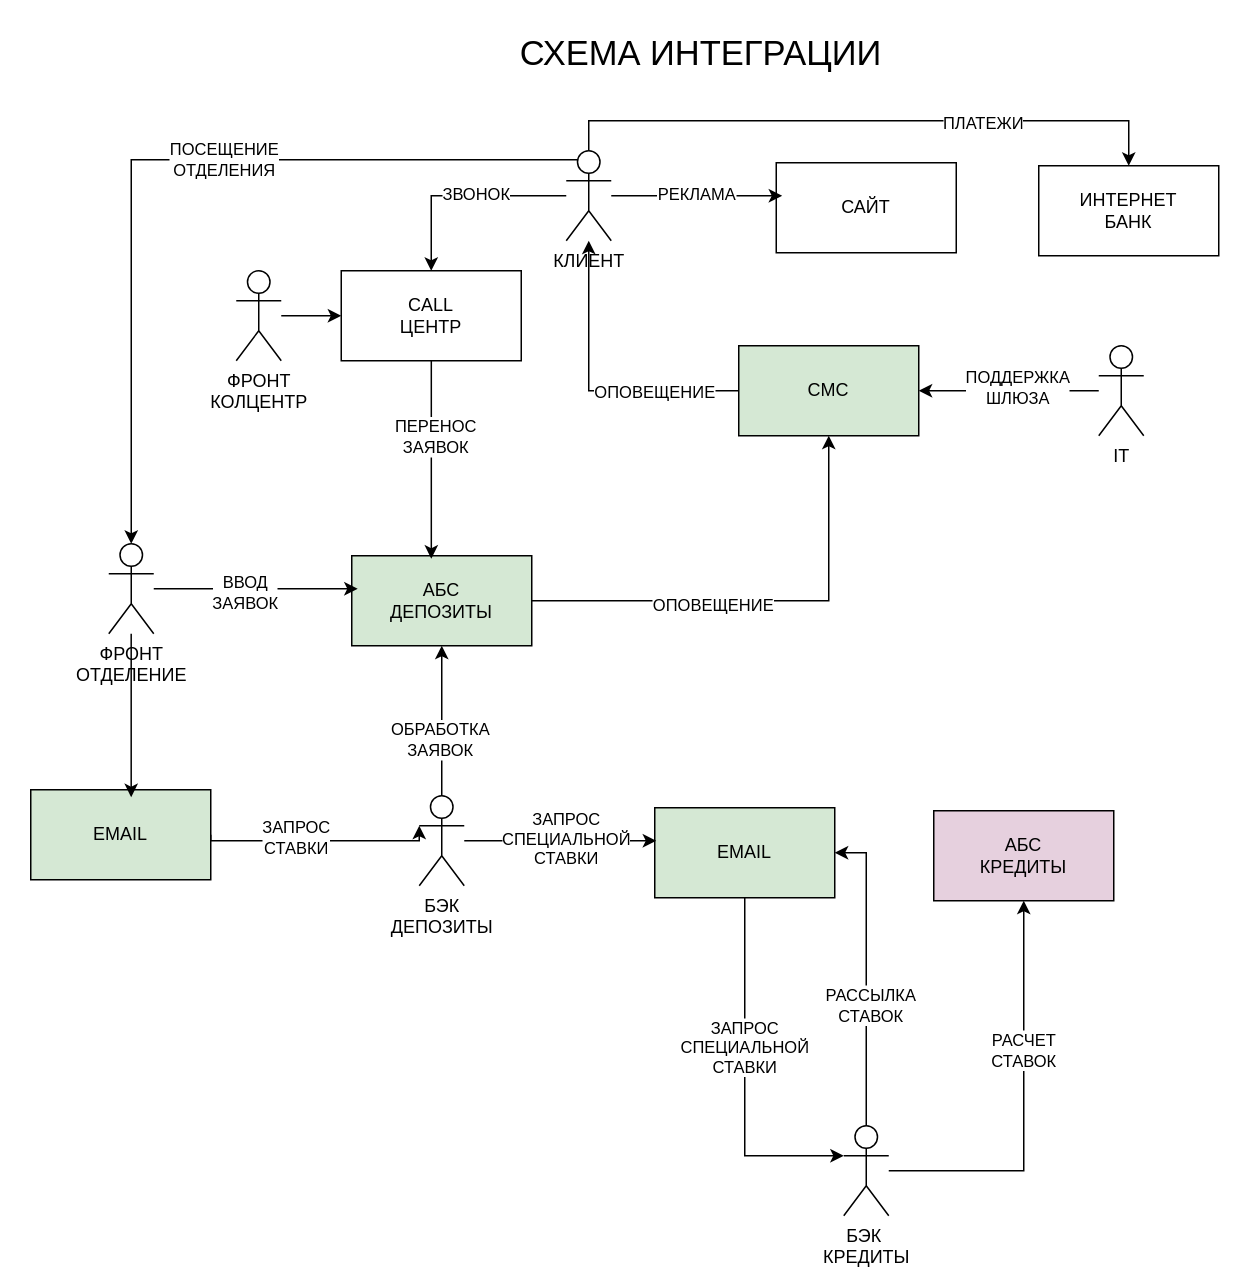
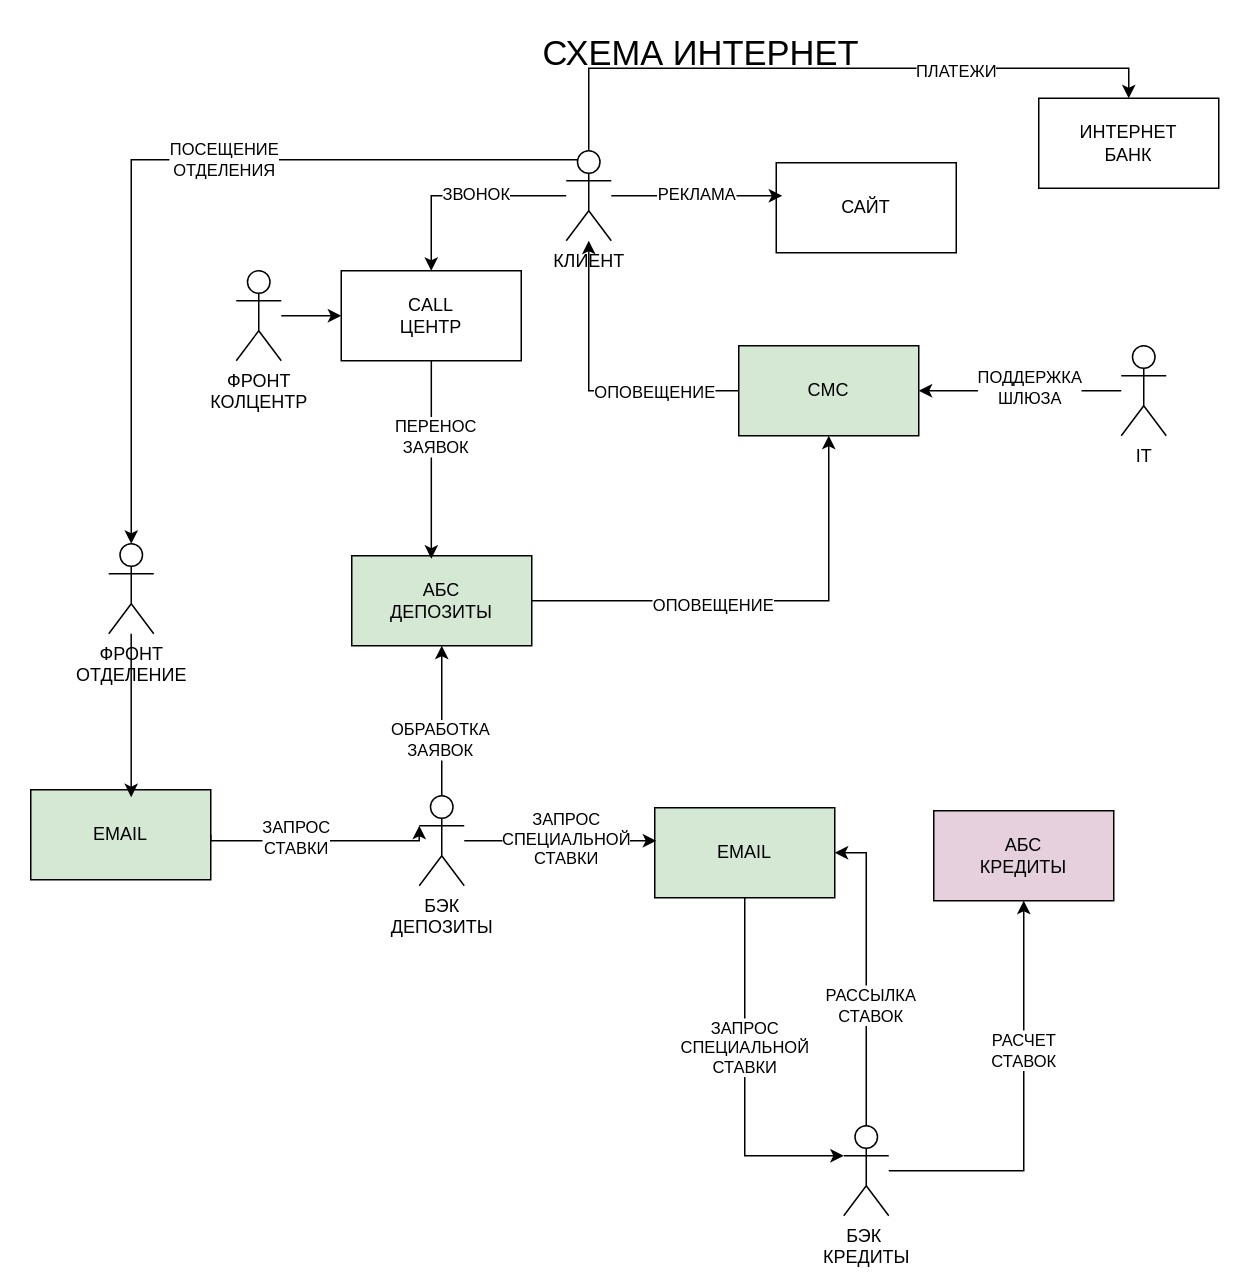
- <mxCell id="45" value="СХЕМА ИНТЕГРАЦИИ" style="text;html=1;align=center;verticalAlign=middle;whiteSpace=wrap;rounded=0;fontSize=23;" vertex="1" parent="1"><mxGeometry x="297" y="20" width="340" height="30" as="geometry" /></mxCell>
+ <mxCell id="45" value="СХЕМА ИНТЕРНЕТ" style="text;html=1;align=center;verticalAlign=middle;whiteSpace=wrap;rounded=0;fontSize=23;" vertex="1" parent="1"><mxGeometry x="297" y="20" width="340" height="30" as="geometry" /></mxCell>
- <mxCell id="41" value="ИНТЕРНЕТ&lt;div&gt;БАНК&lt;/div&gt;" style="rounded=0;whiteSpace=wrap;html=1;" vertex="1" parent="1"><mxGeometry x="692" y="110" width="120" height="60" as="geometry" /></mxCell>
+ <mxCell id="41" value="ИНТЕРНЕТ&lt;div&gt;БАНК&lt;/div&gt;" style="rounded=0;whiteSpace=wrap;html=1;" vertex="1" parent="1"><mxGeometry x="692" y="65" width="120" height="60" as="geometry" /></mxCell>
- <mxCell id="32" value="IT" style="shape=umlActor;verticalLabelPosition=bottom;verticalAlign=top;html=1;" vertex="1" parent="1"><mxGeometry x="732" y="230" width="30" height="60" as="geometry" /></mxCell>
+ <mxCell id="32" value="IT" style="shape=umlActor;verticalLabelPosition=bottom;verticalAlign=top;html=1;" vertex="1" parent="1"><mxGeometry x="747" y="230" width="30" height="60" as="geometry" /></mxCell>
- <mxCell id="33" style="edgeStyle=orthogonalEdgeStyle;rounded=0;orthogonalLoop=1;jettySize=auto;html=1;entryX=0.033;entryY=0.367;entryDx=0;entryDy=0;entryPerimeter=0;" edge="1" parent="1" source="13" target="5"><mxGeometry relative="1" as="geometry" /></mxCell>
- <mxCell id="34" value="ВВОД&lt;div&gt;ЗАЯВОК&lt;/div&gt;" style="edgeLabel;html=1;align=center;verticalAlign=middle;resizable=0;points=[];" vertex="1" connectable="0" parent="33"><mxGeometry x="-0.117" y="-2" relative="1" as="geometry"><mxPoint as="offset" /></mxGeometry></mxCell>
